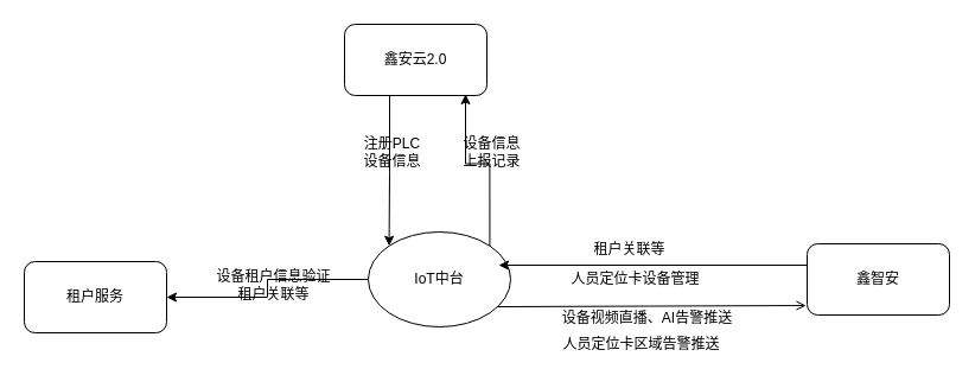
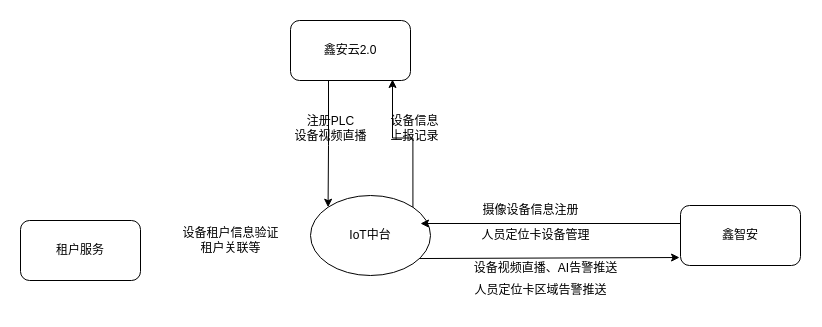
- <mxCell id="7" value="注册PLC&lt;div&gt;&lt;div&gt;设备信息&lt;/div&gt;&lt;/div&gt;" style="text;html=1;align=center;verticalAlign=middle;resizable=0;points=[];autosize=1;strokeColor=none;fillColor=none;" parent="1" vertex="1"><mxGeometry x="295" y="108" width="70" height="40" as="geometry" /></mxCell>
+ <mxCell id="7" value="注册PLC&lt;div&gt;&lt;div&gt;设备视频直播&lt;/div&gt;&lt;/div&gt;" style="text;html=1;align=center;verticalAlign=middle;resizable=0;points=[];autosize=1;strokeColor=none;fillColor=none;" parent="1" vertex="1"><mxGeometry x="295" y="108" width="70" height="40" as="geometry" /></mxCell>
- <mxCell id="12" value="租户关联等" style="text;html=1;align=center;verticalAlign=middle;resizable=0;points=[];autosize=1;strokeColor=none;fillColor=none;" parent="1" vertex="1"><mxGeometry x="470" y="195" width="120" height="30" as="geometry" /></mxCell>
+ <mxCell id="12" value="摄像设备信息注册" style="text;html=1;align=center;verticalAlign=middle;resizable=0;points=[];autosize=1;strokeColor=none;fillColor=none;" parent="1" vertex="1"><mxGeometry x="470" y="195" width="120" height="30" as="geometry" /></mxCell>
- <mxCell id="3" style="edgeStyle=orthogonalEdgeStyle;rounded=0;orthogonalLoop=1;jettySize=auto;html=1;entryX=1;entryY=0.5;entryDx=0;entryDy=0;" parent="1" source="4" target="14" edge="1"><mxGeometry relative="1" as="geometry" /></mxCell>
- <mxCell id="2" style="rounded=0;orthogonalLoop=1;jettySize=auto;html=1;exitX=0.908;exitY=0.788;exitDx=0;exitDy=0;entryX=-0.008;entryY=0.867;entryDx=0;entryDy=0;entryPerimeter=0;exitPerimeter=0;endArrow=open;" parent="1" source="4" target="10" edge="1"><mxGeometry relative="1" as="geometry" /></mxCell>
+ <mxCell id="2" style="rounded=0;orthogonalLoop=1;jettySize=auto;html=1;exitX=0.908;exitY=0.788;exitDx=0;exitDy=0;entryX=-0.008;entryY=0.867;entryDx=0;entryDy=0;entryPerimeter=0;exitPerimeter=0;" parent="1" source="4" target="10" edge="1"><mxGeometry relative="1" as="geometry" /></mxCell>
